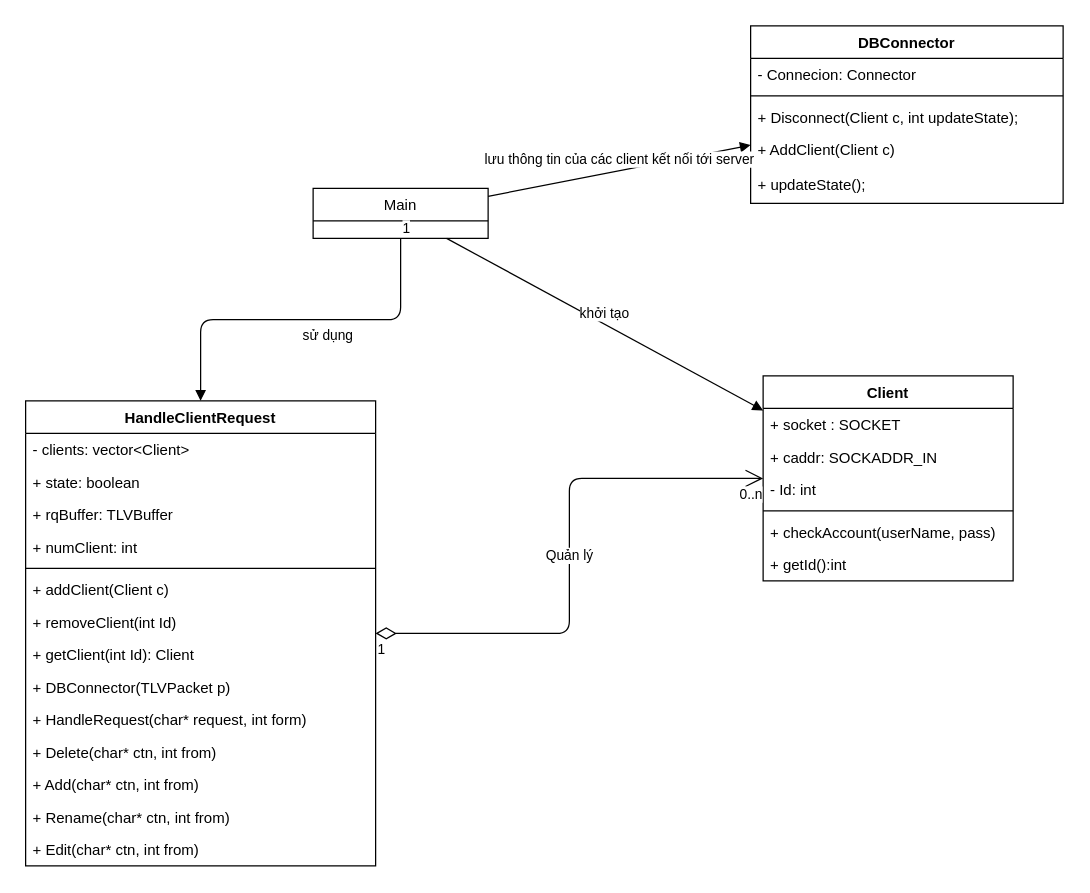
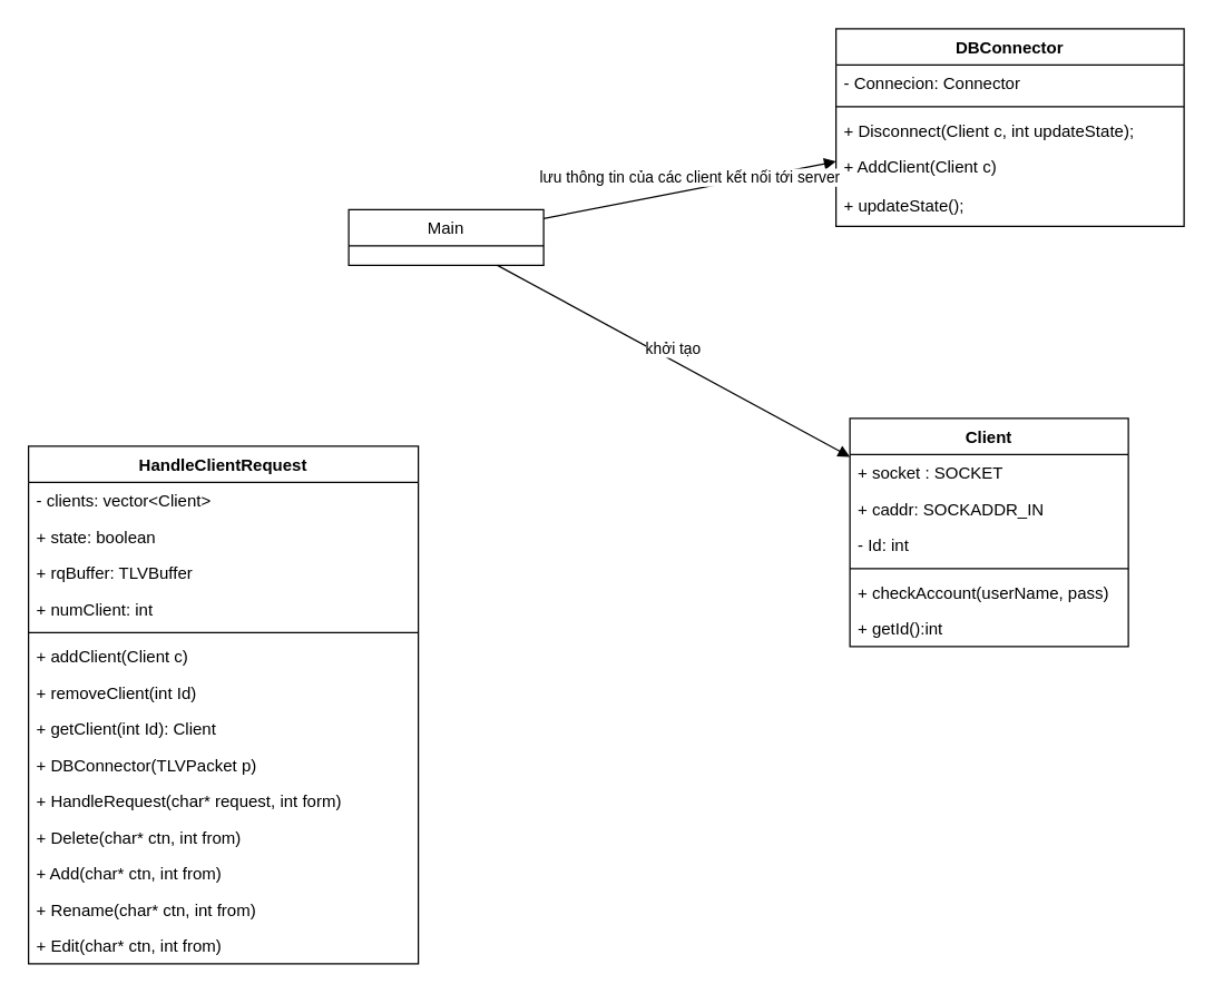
- <mxCell id="28" value="sử dụng" style="endArrow=block;endFill=1;html=1;edgeStyle=orthogonalEdgeStyle;align=left;verticalAlign=top;" parent="1" source="27" target="2" edge="1"><mxGeometry relative="1" as="geometry"><mxPoint x="330" y="440" as="sourcePoint" /><mxPoint x="490" y="440" as="targetPoint" /><mxPoint as="offset" /></mxGeometry></mxCell>
- <mxCell id="29" value="1" style="edgeLabel;resizable=0;html=1;align=left;verticalAlign=bottom;" parent="28" connectable="0" vertex="1"><mxGeometry x="-1" relative="1" as="geometry" /></mxCell>
- <mxCell id="24" value="Quản lý" style="endArrow=open;html=1;endSize=12;startArrow=diamondThin;startSize=14;startFill=0;edgeStyle=orthogonalEdgeStyle;" parent="1" source="2" target="17" edge="1"><mxGeometry relative="1" as="geometry"><mxPoint x="490" y="440" as="sourcePoint" /><mxPoint x="330" y="440" as="targetPoint" /></mxGeometry></mxCell>
- <mxCell id="25" value="1" style="edgeLabel;resizable=0;html=1;align=left;verticalAlign=top;" parent="24" connectable="0" vertex="1"><mxGeometry x="-1" relative="1" as="geometry" /></mxCell>
- <mxCell id="26" value="0..n" style="edgeLabel;resizable=0;html=1;align=right;verticalAlign=top;" parent="24" connectable="0" vertex="1"><mxGeometry x="1" relative="1" as="geometry" /></mxCell>
